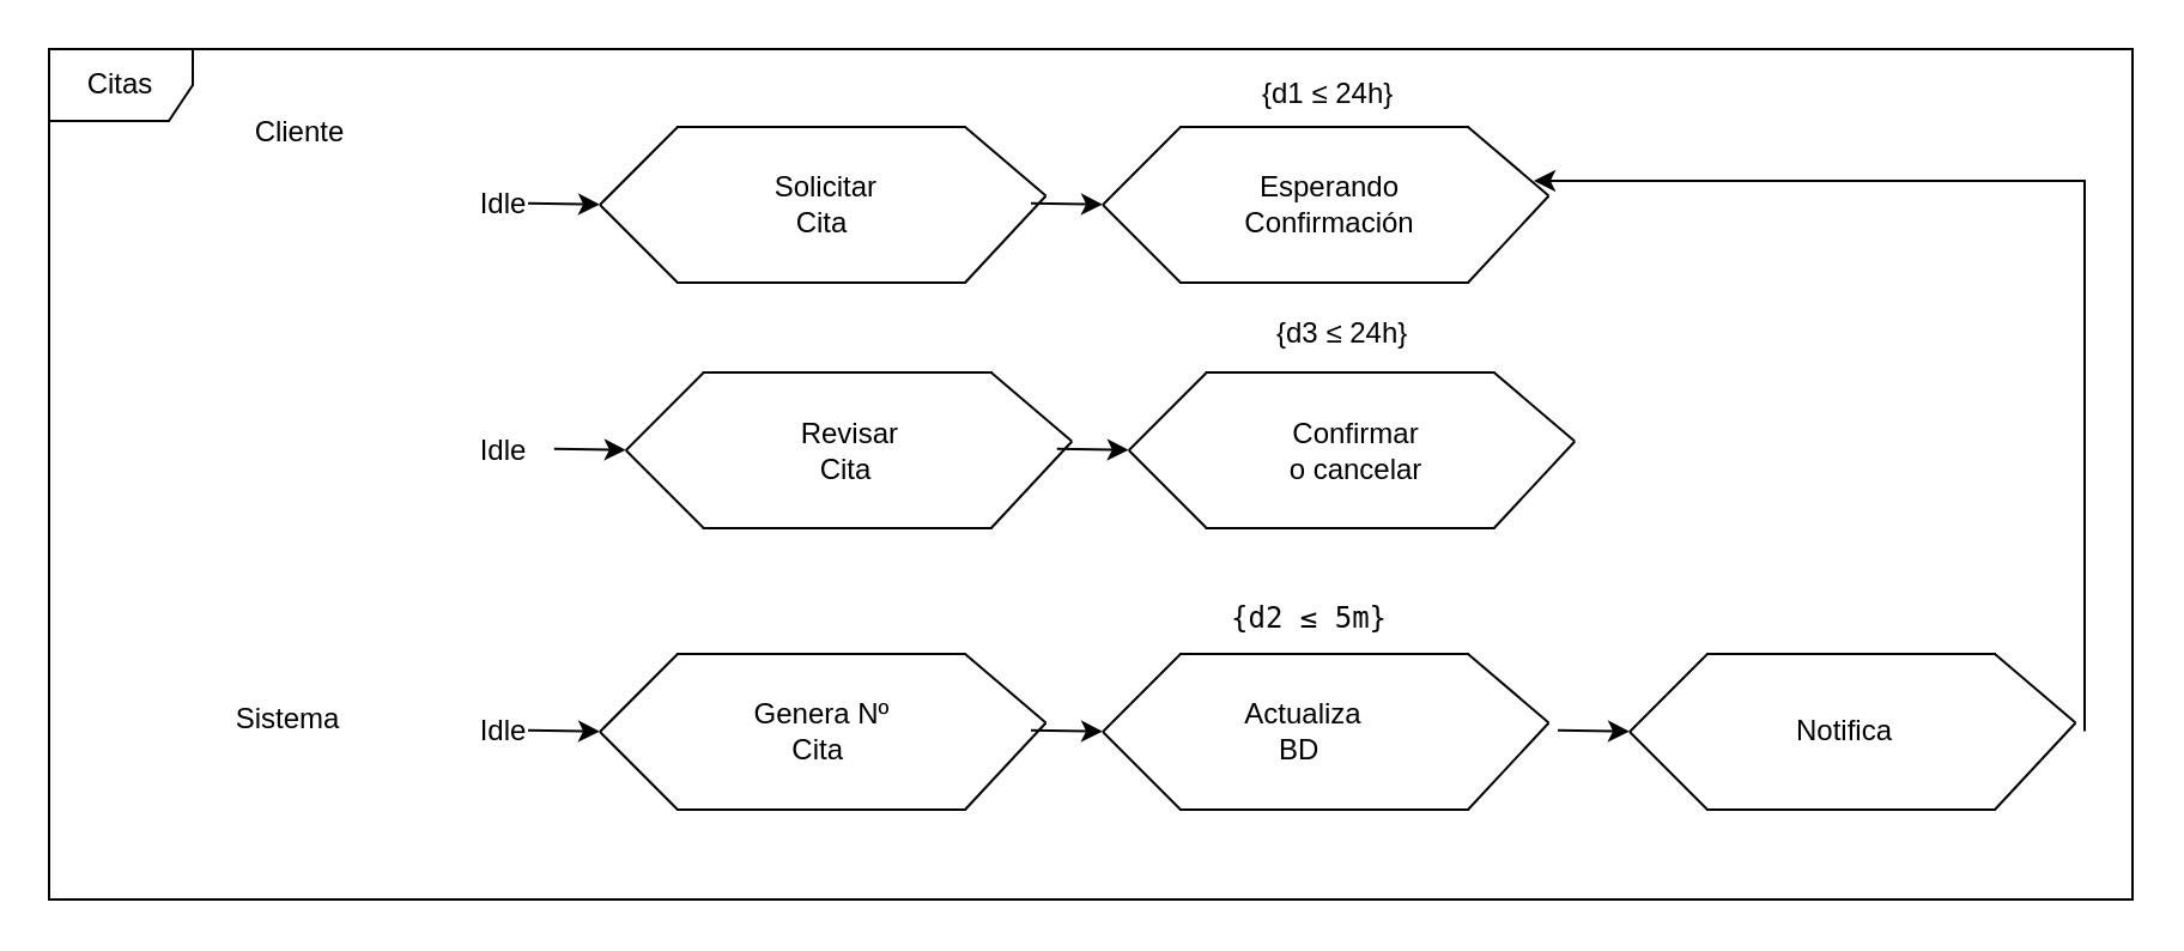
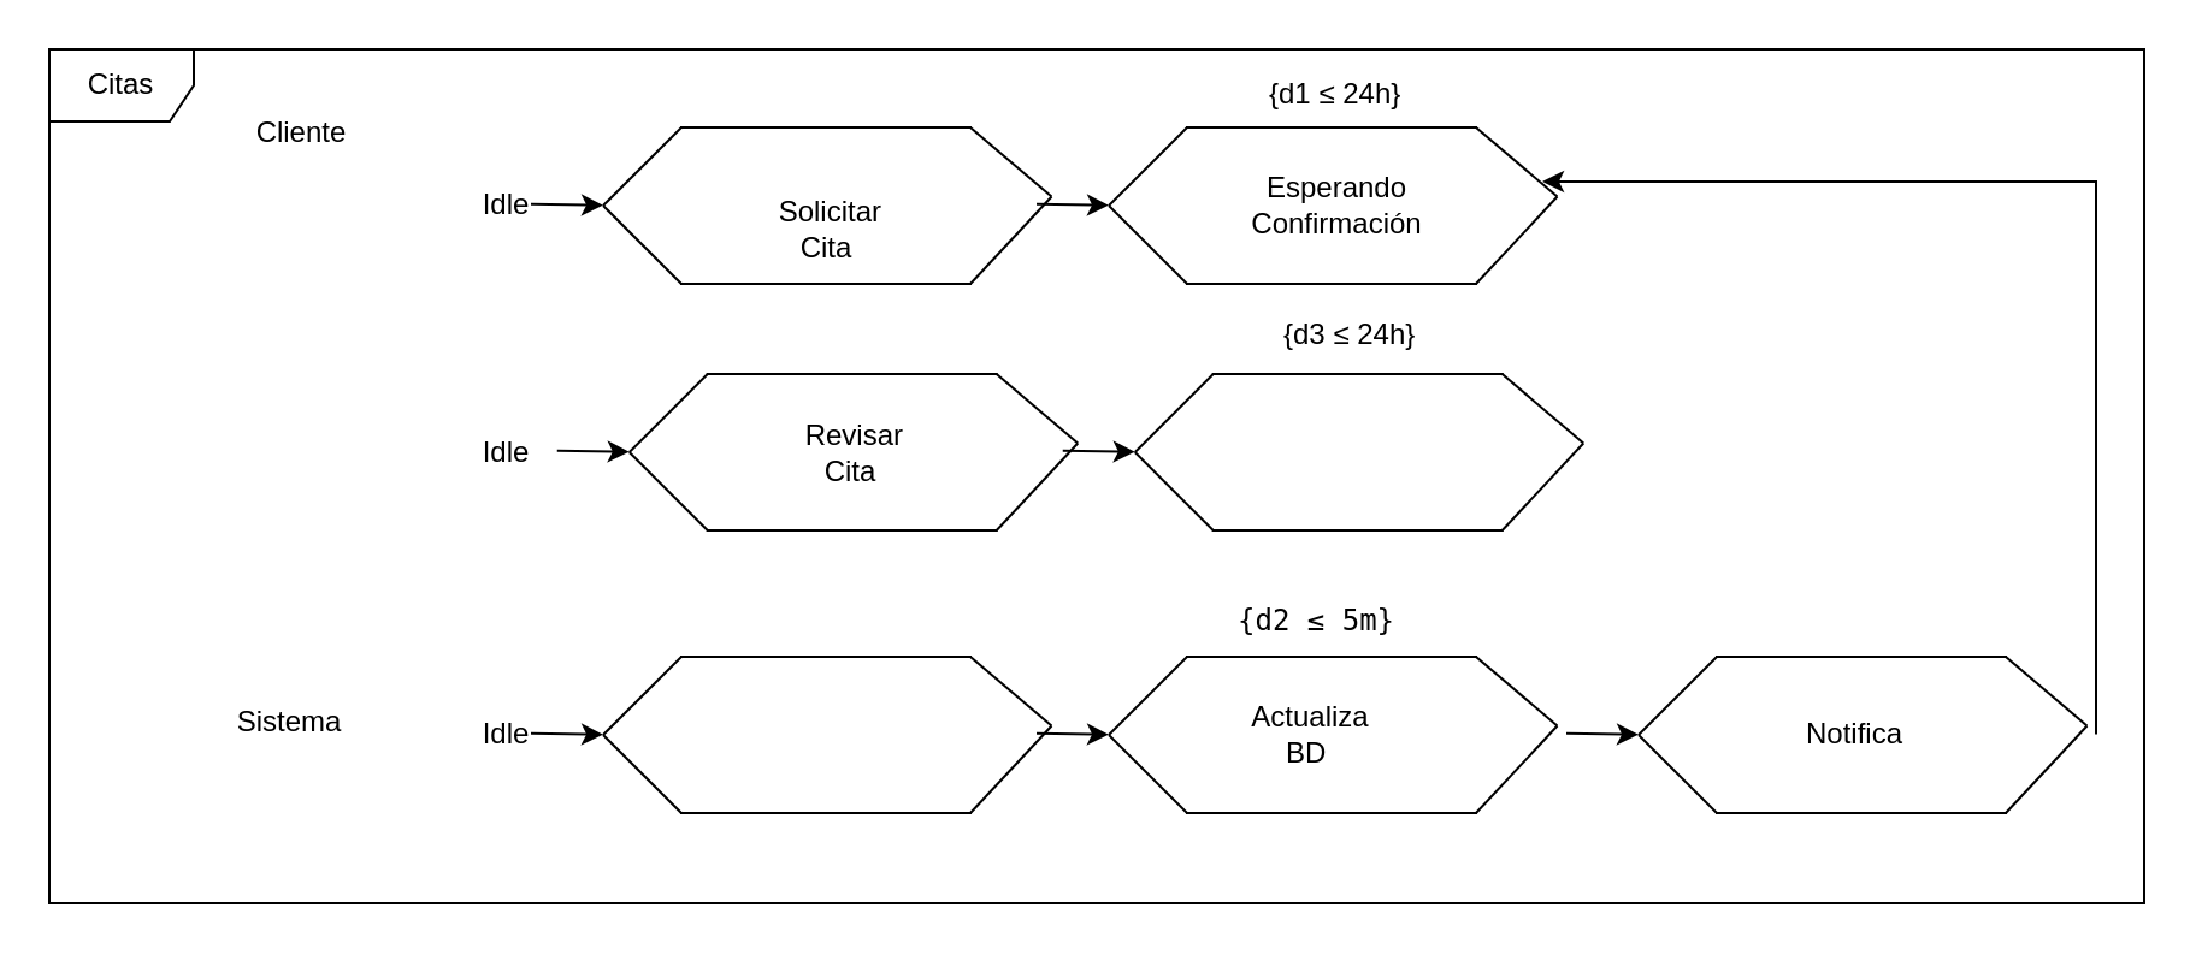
- <mxCell id="29" value="&lt;font style=&quot;vertical-align: inherit;&quot;&gt;&lt;font style=&quot;vertical-align: inherit;&quot;&gt;&amp;nbsp;Solicitar Cita&lt;/font&gt;&lt;/font&gt;" style="text;html=1;align=center;verticalAlign=middle;whiteSpace=wrap;rounded=0;" vertex="1" parent="1"><mxGeometry x="312.5" y="70" width="60" height="30" as="geometry" /></mxCell>
+ <mxCell id="29" value="&lt;font style=&quot;vertical-align: inherit;&quot;&gt;&lt;font style=&quot;vertical-align: inherit;&quot;&gt;&amp;nbsp;Solicitar Cita&lt;/font&gt;&lt;/font&gt;" style="text;html=1;align=center;verticalAlign=middle;whiteSpace=wrap;rounded=0;" vertex="1" parent="1"><mxGeometry x="312.5" y="80" width="60" height="30" as="geometry" /></mxCell>
- <mxCell id="32" value="&lt;font style=&quot;vertical-align: inherit;&quot;&gt;&lt;font style=&quot;vertical-align: inherit;&quot;&gt;Confirmar o cancelar&lt;/font&gt;&lt;/font&gt;" style="text;html=1;align=center;verticalAlign=middle;whiteSpace=wrap;rounded=0;" vertex="1" parent="1"><mxGeometry x="535.88" y="172.5" width="60" height="30" as="geometry" /></mxCell>
- <mxCell id="55" value="&lt;font style=&quot;vertical-align: inherit;&quot;&gt;&lt;font style=&quot;vertical-align: inherit;&quot;&gt;Genera Nº Cita&amp;nbsp;&lt;/font&gt;&lt;/font&gt;" style="text;html=1;align=center;verticalAlign=middle;whiteSpace=wrap;rounded=0;" vertex="1" parent="1"><mxGeometry x="312.5" y="290" width="60" height="30" as="geometry" /></mxCell>
